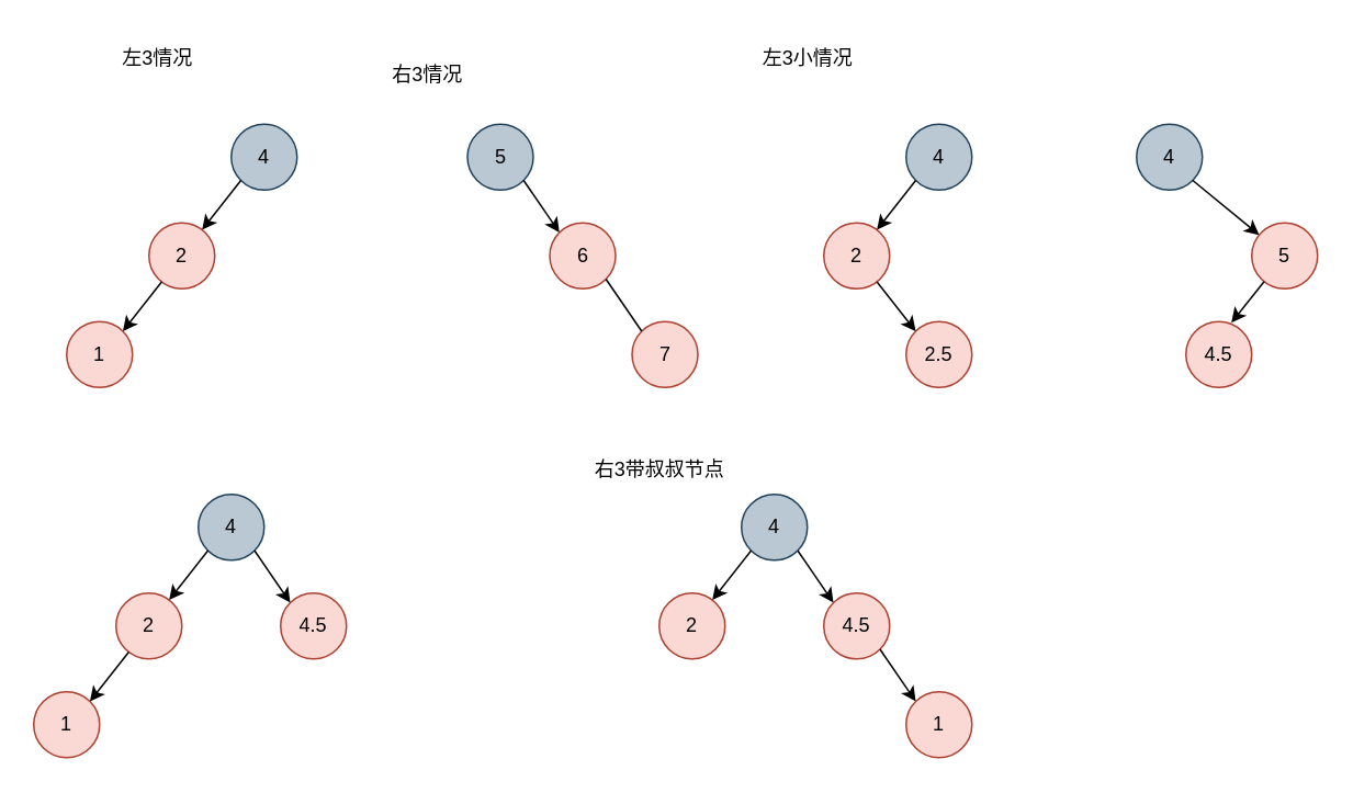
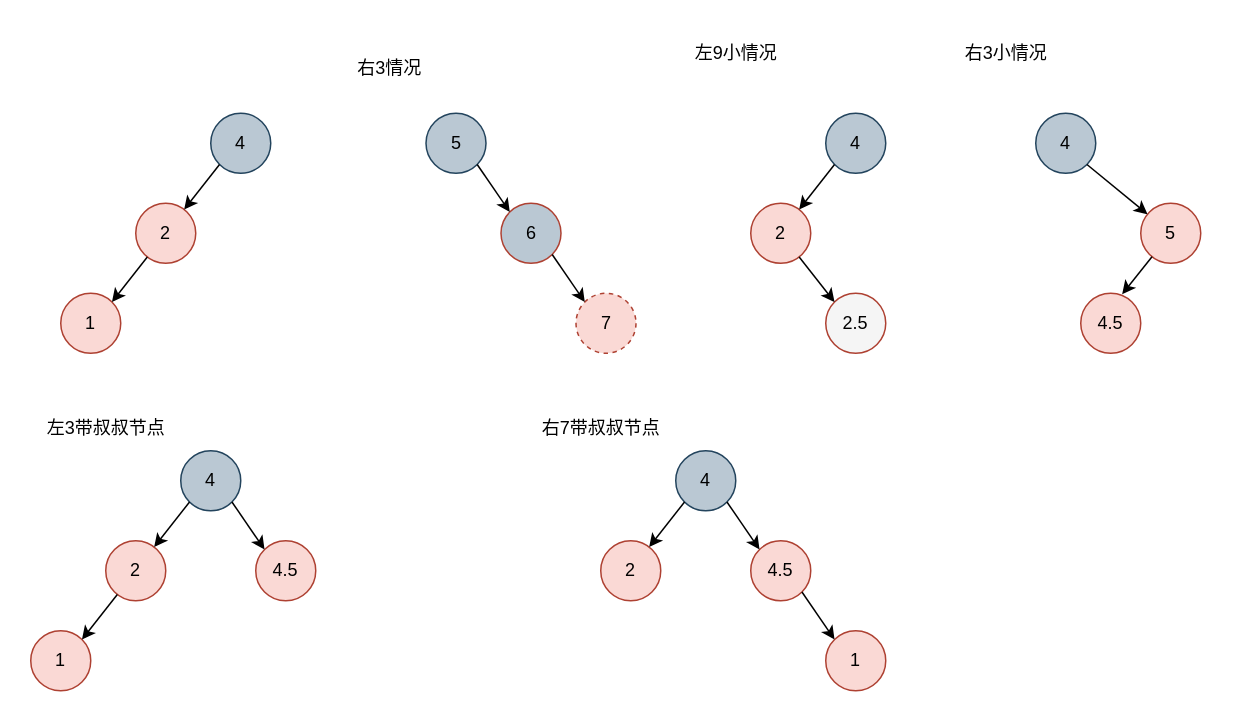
- <mxCell id="7" value="左3情况" style="text;html=1;align=center;verticalAlign=middle;resizable=0;points=[];autosize=1;strokeColor=none;fillColor=none;" vertex="1" parent="1"><mxGeometry x="60" y="20" width="70" height="30" as="geometry" /></mxCell>
- <mxCell id="35" value="左3小情况" style="text;html=1;align=center;verticalAlign=middle;resizable=0;points=[];autosize=1;strokeColor=none;fillColor=none;" vertex="1" parent="1"><mxGeometry x="450" y="20" width="80" height="30" as="geometry" /></mxCell>
+ <mxCell id="35" value="左9小情况" style="text;html=1;align=center;verticalAlign=middle;resizable=0;points=[];autosize=1;strokeColor=none;fillColor=none;" vertex="1" parent="1"><mxGeometry x="450" y="20" width="80" height="30" as="geometry" /></mxCell>
+ <mxCell id="41" value="右3小情况" style="text;html=1;align=center;verticalAlign=middle;resizable=0;points=[];autosize=1;strokeColor=none;fillColor=none;" vertex="1" parent="1"><mxGeometry x="630" y="20" width="80" height="30" as="geometry" /></mxCell>
- <mxCell id="11" value="6" style="ellipse;whiteSpace=wrap;html=1;aspect=fixed;fillColor=#fad9d5;strokeColor=#ae4132;" vertex="1" parent="1"><mxGeometry x="333.5" y="135" width="40" height="40" as="geometry" /></mxCell>
+ <mxCell id="11" value="6" style="ellipse;whiteSpace=wrap;html=1;aspect=fixed;fillColor=#bac8d3;strokeColor=#ae4132;" vertex="1" parent="1"><mxGeometry x="333.5" y="135" width="40" height="40" as="geometry" /></mxCell>
- <mxCell id="13" value="" style="endArrow=none;html=1;rounded=0;entryX=0;entryY=0;entryDx=0;entryDy=0;exitX=1;exitY=1;exitDx=0;exitDy=0;" edge="1" parent="1" source="11" target="10"><mxGeometry width="50" height="50" relative="1" as="geometry"><mxPoint x="268.5" y="230" as="sourcePoint" /><mxPoint x="318.5" y="180" as="targetPoint" /></mxGeometry></mxCell>
+ <mxCell id="13" value="" style="endArrow=classic;html=1;rounded=0;entryX=0;entryY=0;entryDx=0;entryDy=0;exitX=1;exitY=1;exitDx=0;exitDy=0;" edge="1" parent="1" source="11" target="10"><mxGeometry width="50" height="50" relative="1" as="geometry"><mxPoint x="268.5" y="230" as="sourcePoint" /><mxPoint x="318.5" y="180" as="targetPoint" /></mxGeometry></mxCell>
- <mxCell id="10" value="7" style="ellipse;whiteSpace=wrap;html=1;aspect=fixed;fillColor=#fad9d5;strokeColor=#ae4132;" vertex="1" parent="1"><mxGeometry x="383.5" y="195" width="40" height="40" as="geometry" /></mxCell>
+ <mxCell id="10" value="7" style="ellipse;whiteSpace=wrap;html=1;aspect=fixed;fillColor=#fad9d5;strokeColor=#ae4132;dashed=1;" vertex="1" parent="1"><mxGeometry x="383.5" y="195" width="40" height="40" as="geometry" /></mxCell>
- <mxCell id="32" value="2.5" style="ellipse;whiteSpace=wrap;html=1;aspect=fixed;fillColor=#fad9d5;strokeColor=#ae4132;" vertex="1" parent="1"><mxGeometry x="550" y="195" width="40" height="40" as="geometry" /></mxCell>
+ <mxCell id="32" value="2.5" style="ellipse;whiteSpace=wrap;html=1;aspect=fixed;fillColor=#f5f5f5;strokeColor=#ae4132;" vertex="1" parent="1"><mxGeometry x="550" y="195" width="40" height="40" as="geometry" /></mxCell>
+ <mxCell id="14" value="左3带叔叔节点" style="text;html=1;align=center;verticalAlign=middle;resizable=0;points=[];autosize=1;strokeColor=none;fillColor=none;" vertex="1" parent="1"><mxGeometry x="20" y="270" width="100" height="30" as="geometry" /></mxCell>
- <mxCell id="22" value="右3带叔叔节点" style="text;html=1;align=center;verticalAlign=middle;resizable=0;points=[];autosize=1;strokeColor=none;fillColor=none;" vertex="1" parent="1"><mxGeometry x="350" y="270" width="100" height="30" as="geometry" /></mxCell>
+ <mxCell id="22" value="右7带叔叔节点" style="text;html=1;align=center;verticalAlign=middle;resizable=0;points=[];autosize=1;strokeColor=none;fillColor=none;" vertex="1" parent="1"><mxGeometry x="350" y="270" width="100" height="30" as="geometry" /></mxCell>
